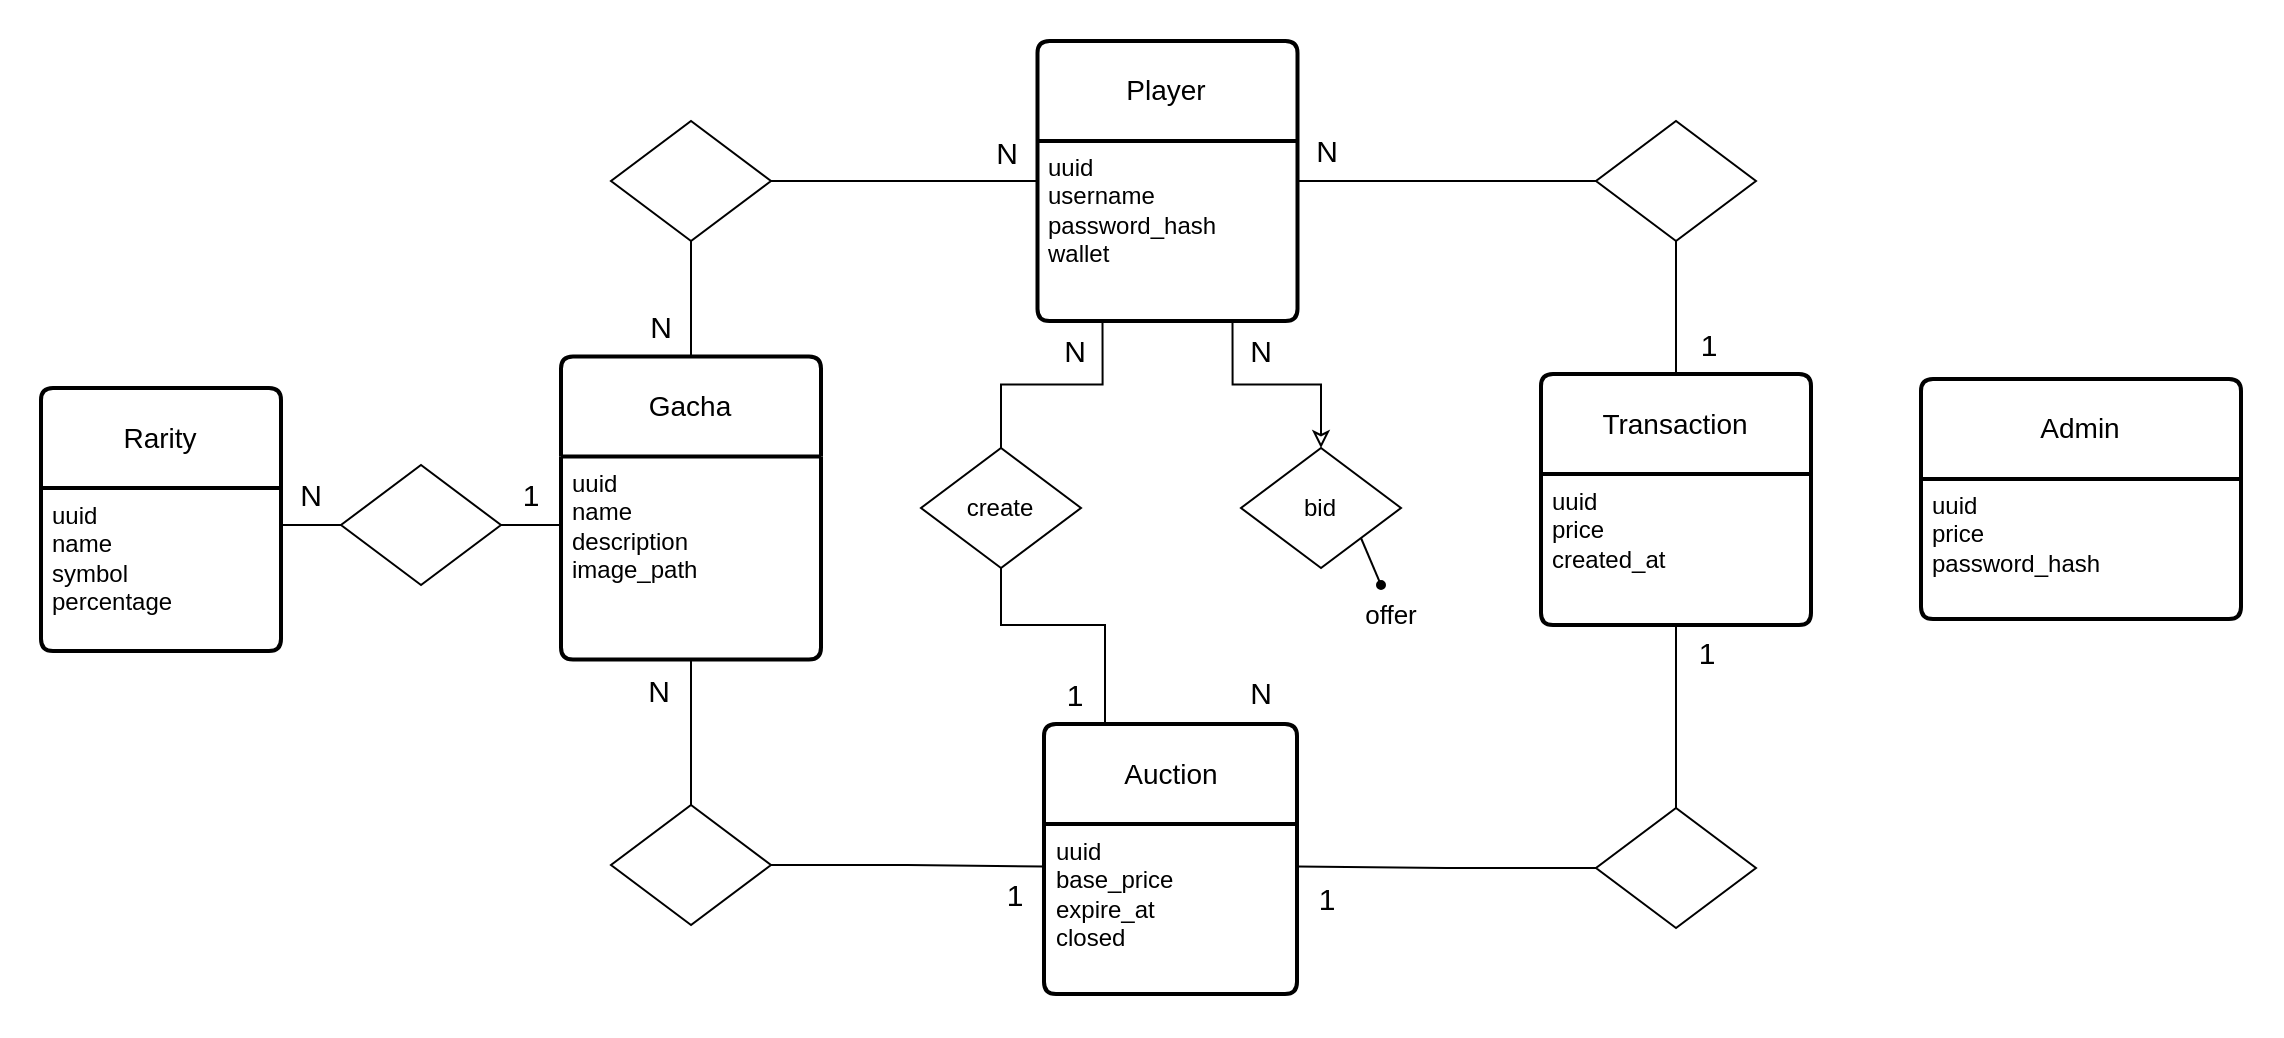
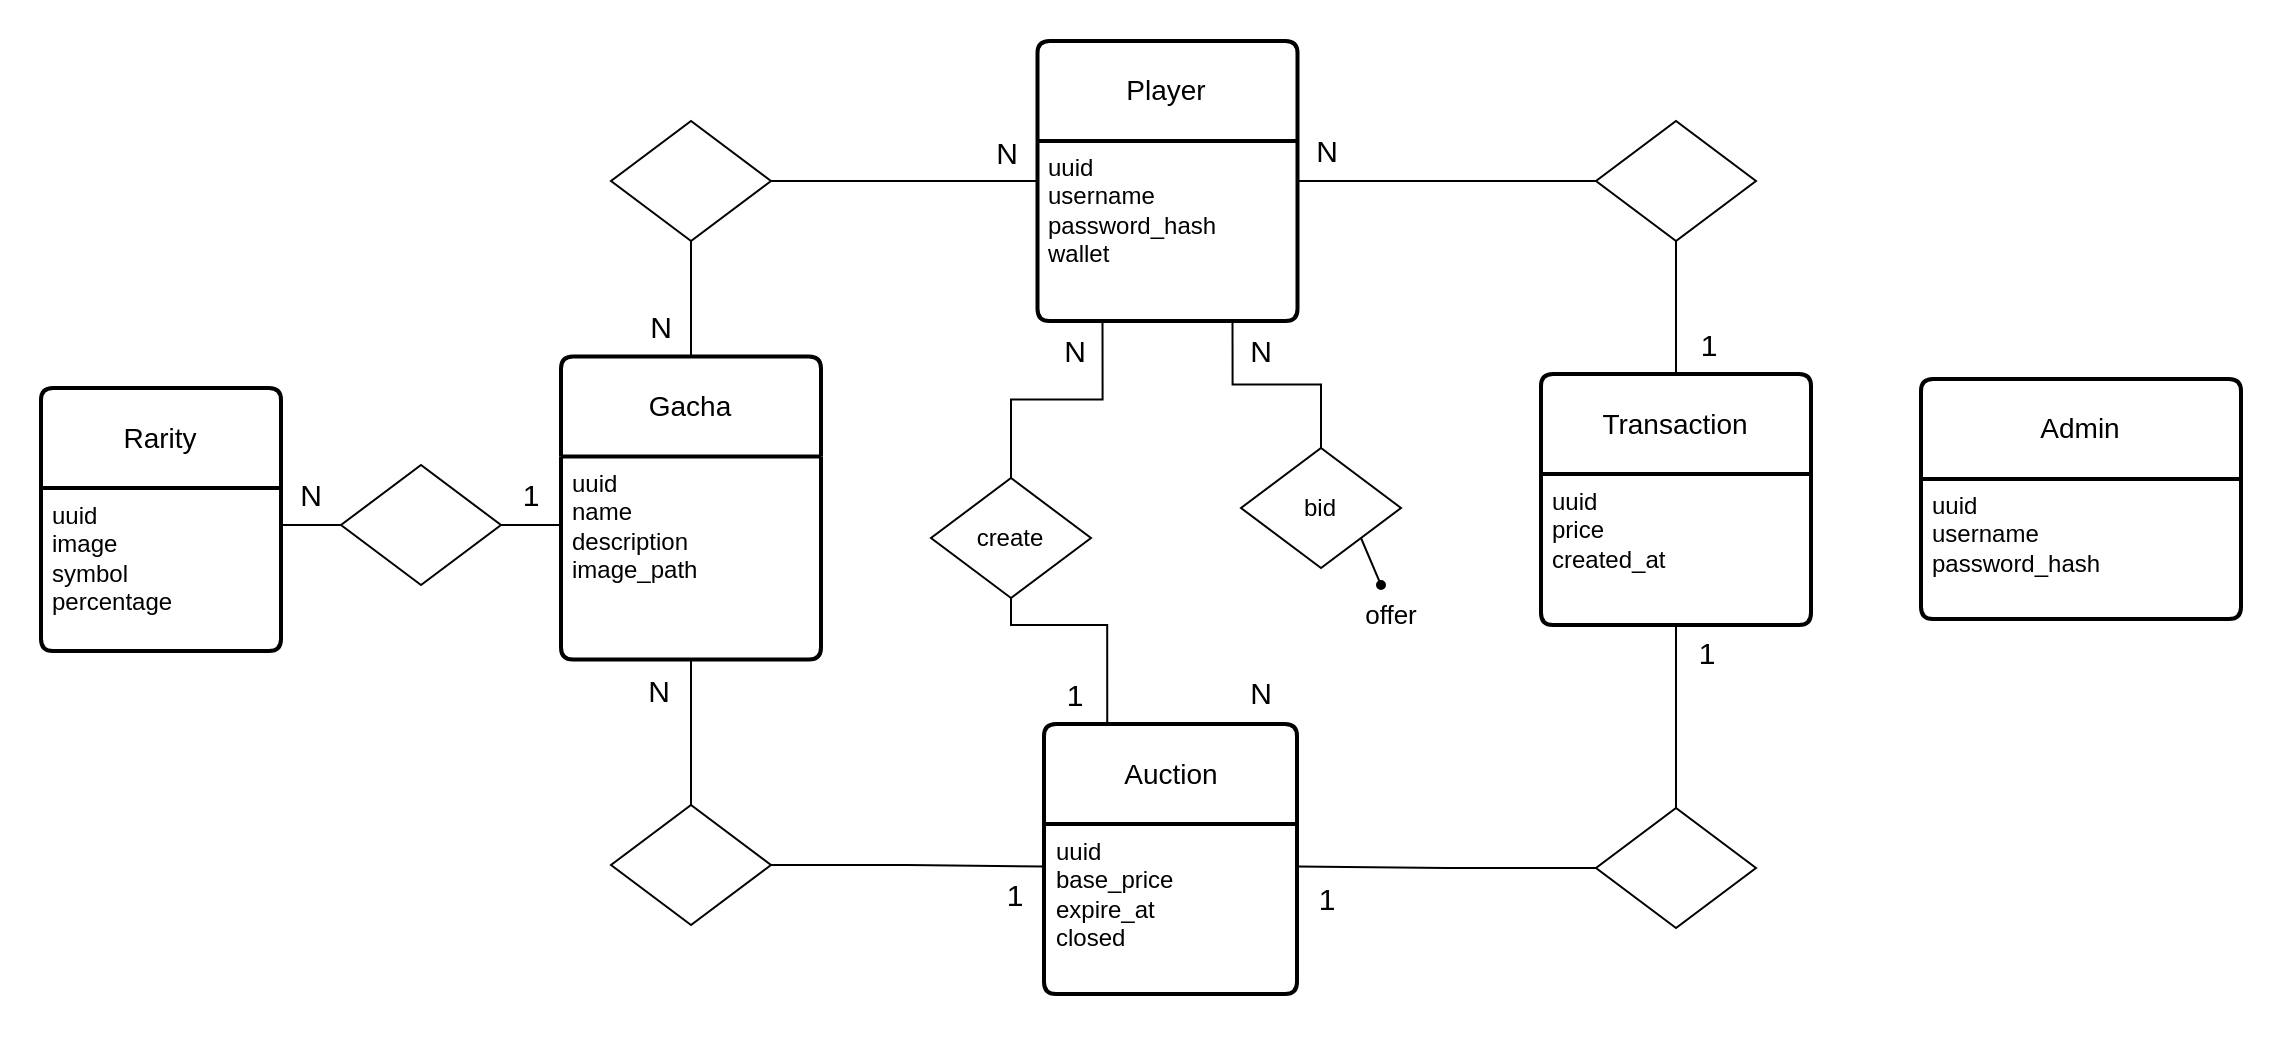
- <mxCell id="36" style="edgeStyle=orthogonalEdgeStyle;rounded=0;orthogonalLoop=1;jettySize=auto;html=1;exitX=0.75;exitY=1;exitDx=0;exitDy=0;entryX=0.5;entryY=1;entryDx=0;entryDy=0;endArrow=classic;endFill=0;" parent="1" source="3" target="38" edge="1"><mxGeometry relative="1" as="geometry"><mxPoint x="649.5" y="332" as="sourcePoint" /><mxPoint x="698.5" y="357" as="targetPoint" /></mxGeometry></mxCell>
+ <mxCell id="36" style="edgeStyle=orthogonalEdgeStyle;rounded=0;orthogonalLoop=1;jettySize=auto;html=1;exitX=0.75;exitY=1;exitDx=0;exitDy=0;entryX=0.5;entryY=1;entryDx=0;entryDy=0;endArrow=none;endFill=0;" parent="1" source="3" target="38" edge="1"><mxGeometry relative="1" as="geometry"><mxPoint x="649.5" y="332" as="sourcePoint" /><mxPoint x="698.5" y="357" as="targetPoint" /></mxGeometry></mxCell>
- <mxCell id="32" value="create" style="shape=rhombus;perimeter=rhombusPerimeter;whiteSpace=wrap;html=1;align=center;direction=west;" parent="1" vertex="1"><mxGeometry x="460" y="223.5" width="80" height="60" as="geometry" /></mxCell>
+ <mxCell id="32" value="create" style="shape=rhombus;perimeter=rhombusPerimeter;whiteSpace=wrap;html=1;align=center;direction=west;" parent="1" vertex="1"><mxGeometry x="465" y="238.5" width="80" height="60" as="geometry" /></mxCell>
- <mxCell id="30" value="&lt;div&gt;&lt;span style=&quot;background-color: initial;&quot;&gt;uuid&lt;/span&gt;&lt;/div&gt;&lt;div&gt;&lt;span style=&quot;background-color: initial;&quot;&gt;price&lt;/span&gt;&lt;/div&gt;&lt;div&gt;password_hash&lt;br&gt;&lt;/div&gt;" style="align=left;strokeColor=none;fillColor=none;spacingLeft=4;fontSize=12;verticalAlign=top;resizable=0;rotatable=0;part=1;html=1;" parent="29" vertex="1"><mxGeometry y="50" width="160" height="70" as="geometry" /></mxCell>
+ <mxCell id="30" value="&lt;div&gt;&lt;span style=&quot;background-color: initial;&quot;&gt;uuid&lt;/span&gt;&lt;/div&gt;&lt;div&gt;&lt;span style=&quot;background-color: initial;&quot;&gt;username&lt;/span&gt;&lt;/div&gt;&lt;div&gt;password_hash&lt;br&gt;&lt;/div&gt;" style="align=left;strokeColor=none;fillColor=none;spacingLeft=4;fontSize=12;verticalAlign=top;resizable=0;rotatable=0;part=1;html=1;" parent="29" vertex="1"><mxGeometry y="50" width="160" height="70" as="geometry" /></mxCell>
- <mxCell id="47" value="&lt;div&gt;&lt;span style=&quot;background-color: initial;&quot;&gt;uuid&lt;/span&gt;&lt;/div&gt;&lt;div&gt;&lt;span style=&quot;background-color: initial;&quot;&gt;name&lt;/span&gt;&lt;/div&gt;&lt;div&gt;&lt;span style=&quot;background-color: initial;&quot;&gt;symbol&lt;/span&gt;&lt;/div&gt;&lt;div&gt;&lt;span style=&quot;background-color: initial;&quot;&gt;percentage&lt;br&gt;&lt;/span&gt;&lt;/div&gt;" style="align=left;strokeColor=none;fillColor=none;spacingLeft=4;fontSize=12;verticalAlign=top;resizable=0;rotatable=0;part=1;html=1;" parent="46" vertex="1"><mxGeometry y="50" width="120" height="81.5" as="geometry" /></mxCell>
+ <mxCell id="47" value="&lt;div&gt;&lt;span style=&quot;background-color: initial;&quot;&gt;uuid&lt;/span&gt;&lt;/div&gt;&lt;div&gt;&lt;span style=&quot;background-color: initial;&quot;&gt;image&lt;/span&gt;&lt;/div&gt;&lt;div&gt;&lt;span style=&quot;background-color: initial;&quot;&gt;symbol&lt;/span&gt;&lt;/div&gt;&lt;div&gt;&lt;span style=&quot;background-color: initial;&quot;&gt;percentage&lt;br&gt;&lt;/span&gt;&lt;/div&gt;" style="align=left;strokeColor=none;fillColor=none;spacingLeft=4;fontSize=12;verticalAlign=top;resizable=0;rotatable=0;part=1;html=1;" parent="46" vertex="1"><mxGeometry y="50" width="120" height="81.5" as="geometry" /></mxCell>
